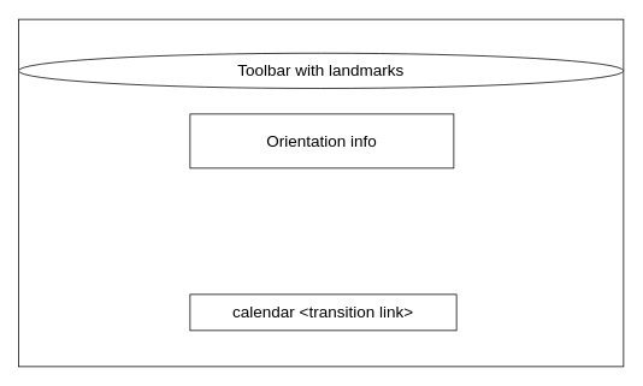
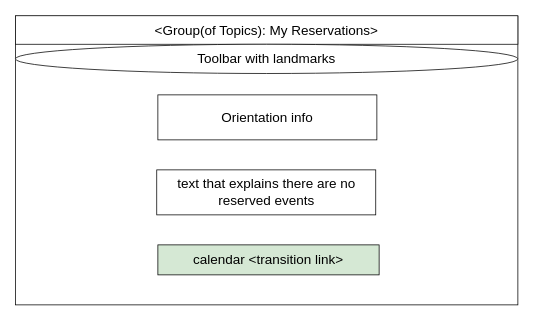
+ <mxCell id="3" value="&lt;div style=&quot;text-align: left ; font-size: 18px&quot;&gt;&lt;/div&gt;&lt;span style=&quot;text-align: left&quot;&gt;&amp;lt;Group(of Topics)&lt;/span&gt;&lt;span style=&quot;text-align: left&quot;&gt;: My Reservations&amp;gt;&lt;/span&gt;&lt;span style=&quot;text-align: left&quot;&gt;&lt;br&gt;&lt;/span&gt;" style="rounded=0;whiteSpace=wrap;html=1;fontSize=18;" parent="1" vertex="1"><mxGeometry x="20" y="20.5" width="670" height="38" as="geometry" /></mxCell>
+ <mxCell id="7" value="&lt;span style=&quot;font-size: 18px&quot;&gt;text that explains there are no reserved events&lt;/span&gt;" style="rounded=0;whiteSpace=wrap;html=1;" vertex="1" parent="1"><mxGeometry x="208.5" y="226" width="292" height="60" as="geometry" /></mxCell>
- <mxCell id="6" value="calendar &amp;lt;transition link&amp;gt;" style="rounded=0;whiteSpace=wrap;html=1;fontSize=18;" parent="1" vertex="1"><mxGeometry x="210" y="326" width="295" height="40" as="geometry" /></mxCell>
+ <mxCell id="6" value="calendar &amp;lt;transition link&amp;gt;" style="rounded=0;whiteSpace=wrap;html=1;fontSize=18;fillColor=#d5e8d4;" parent="1" vertex="1"><mxGeometry x="210" y="326" width="295" height="40" as="geometry" /></mxCell>
